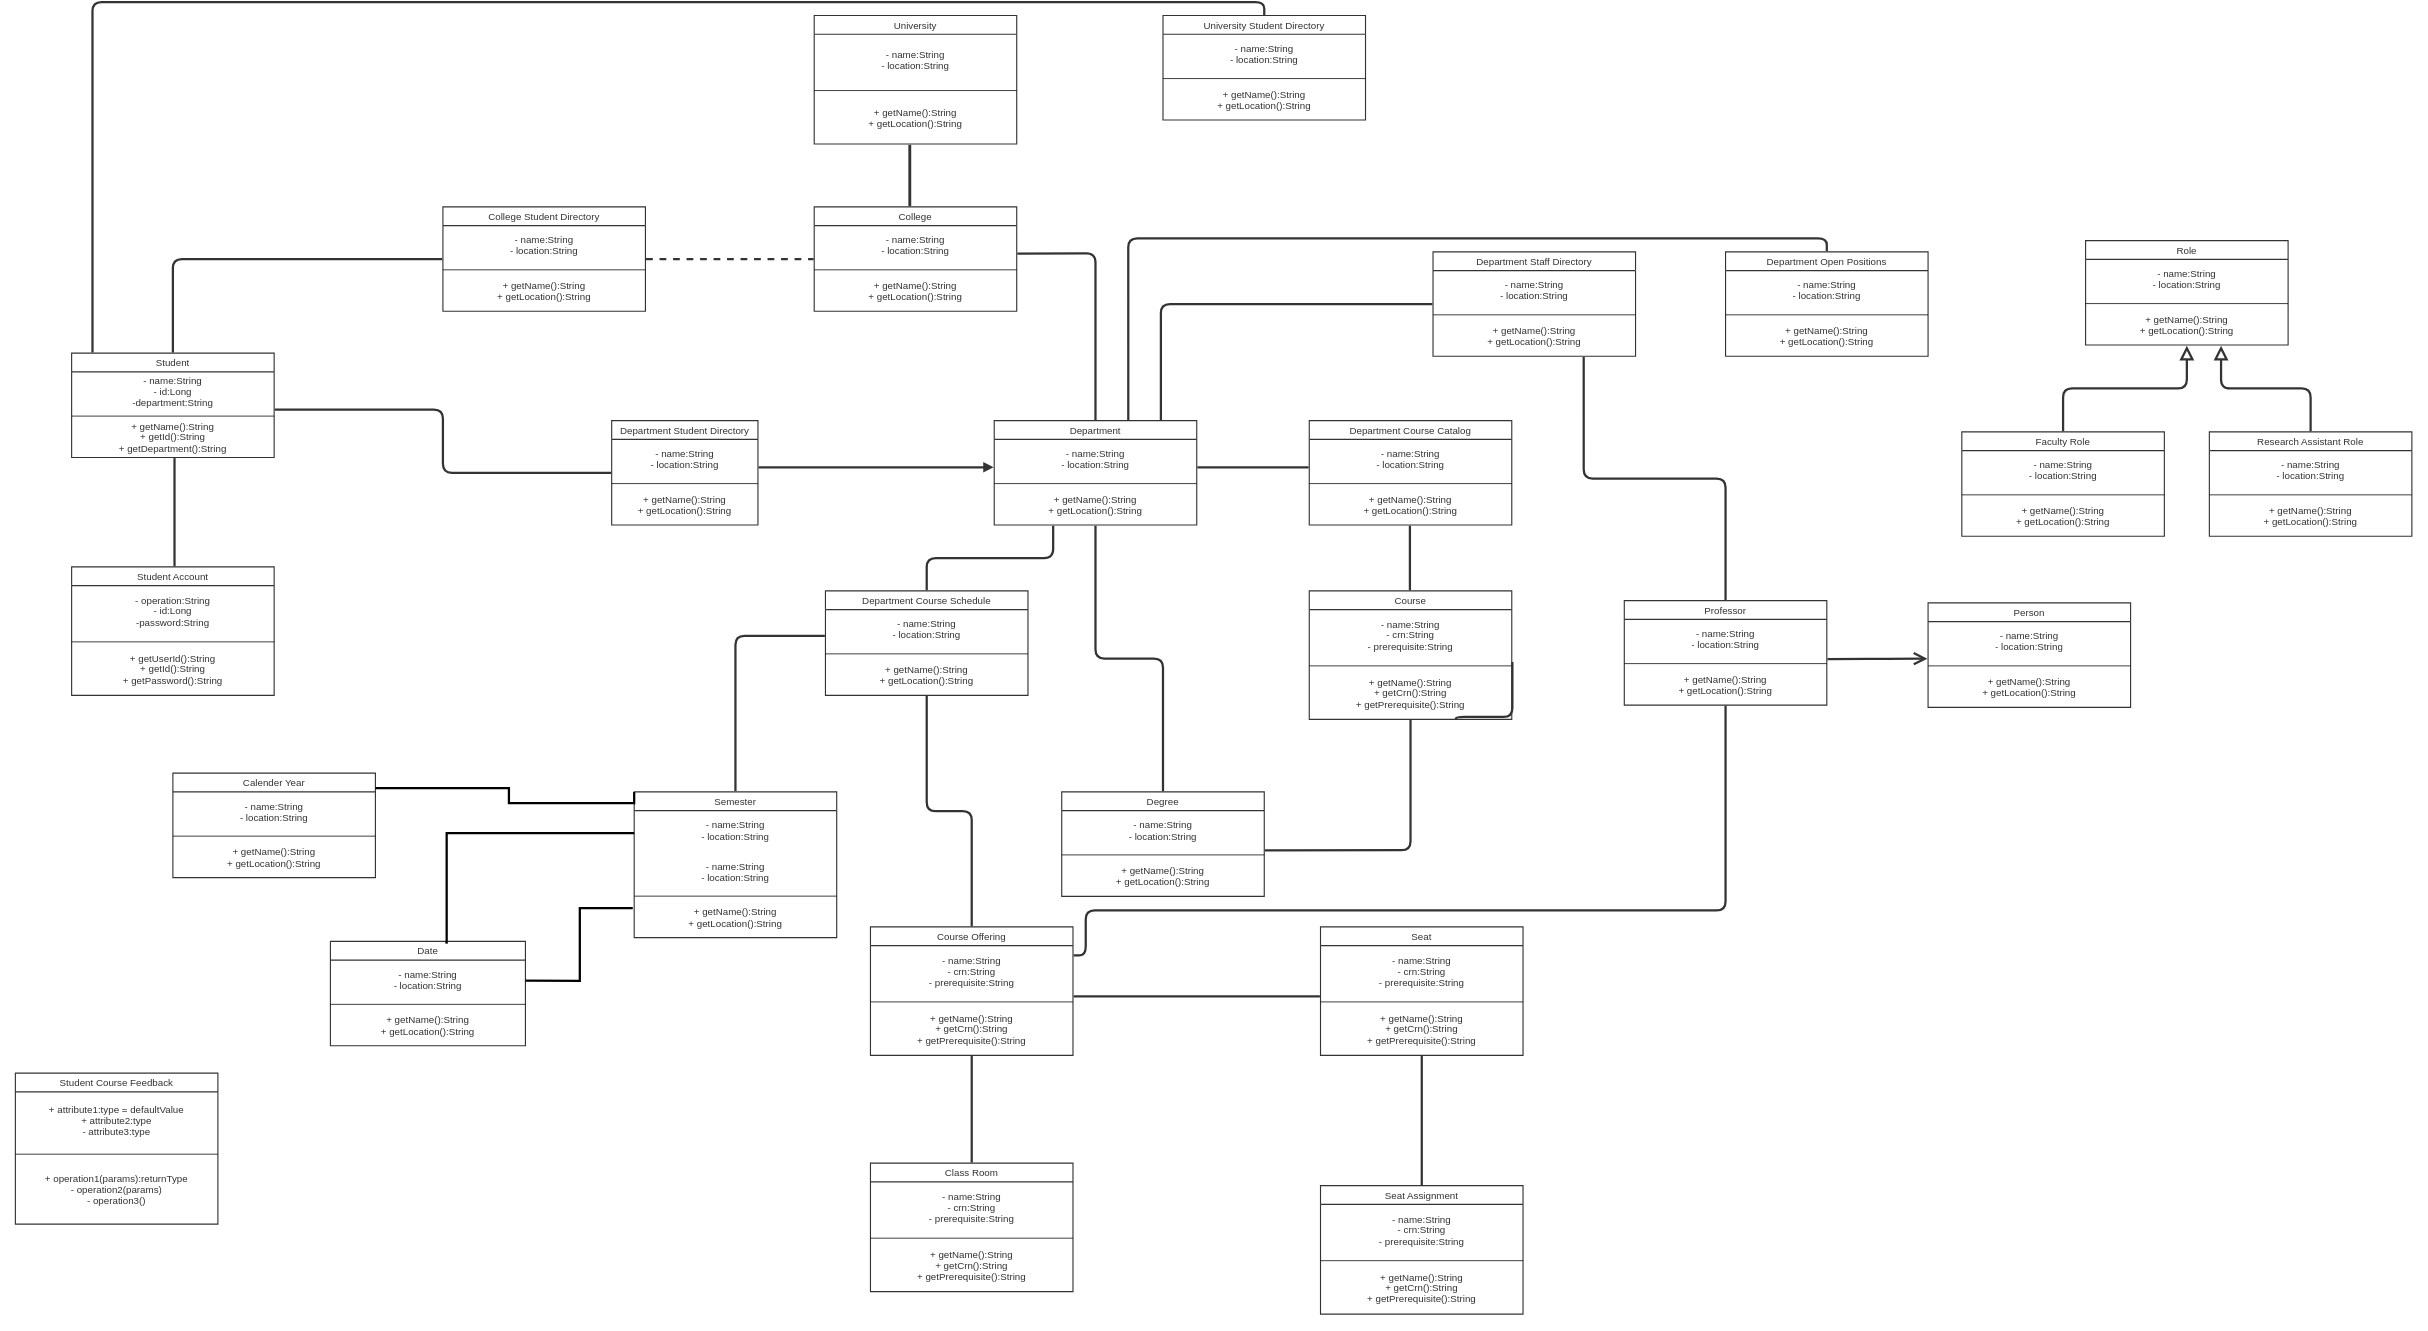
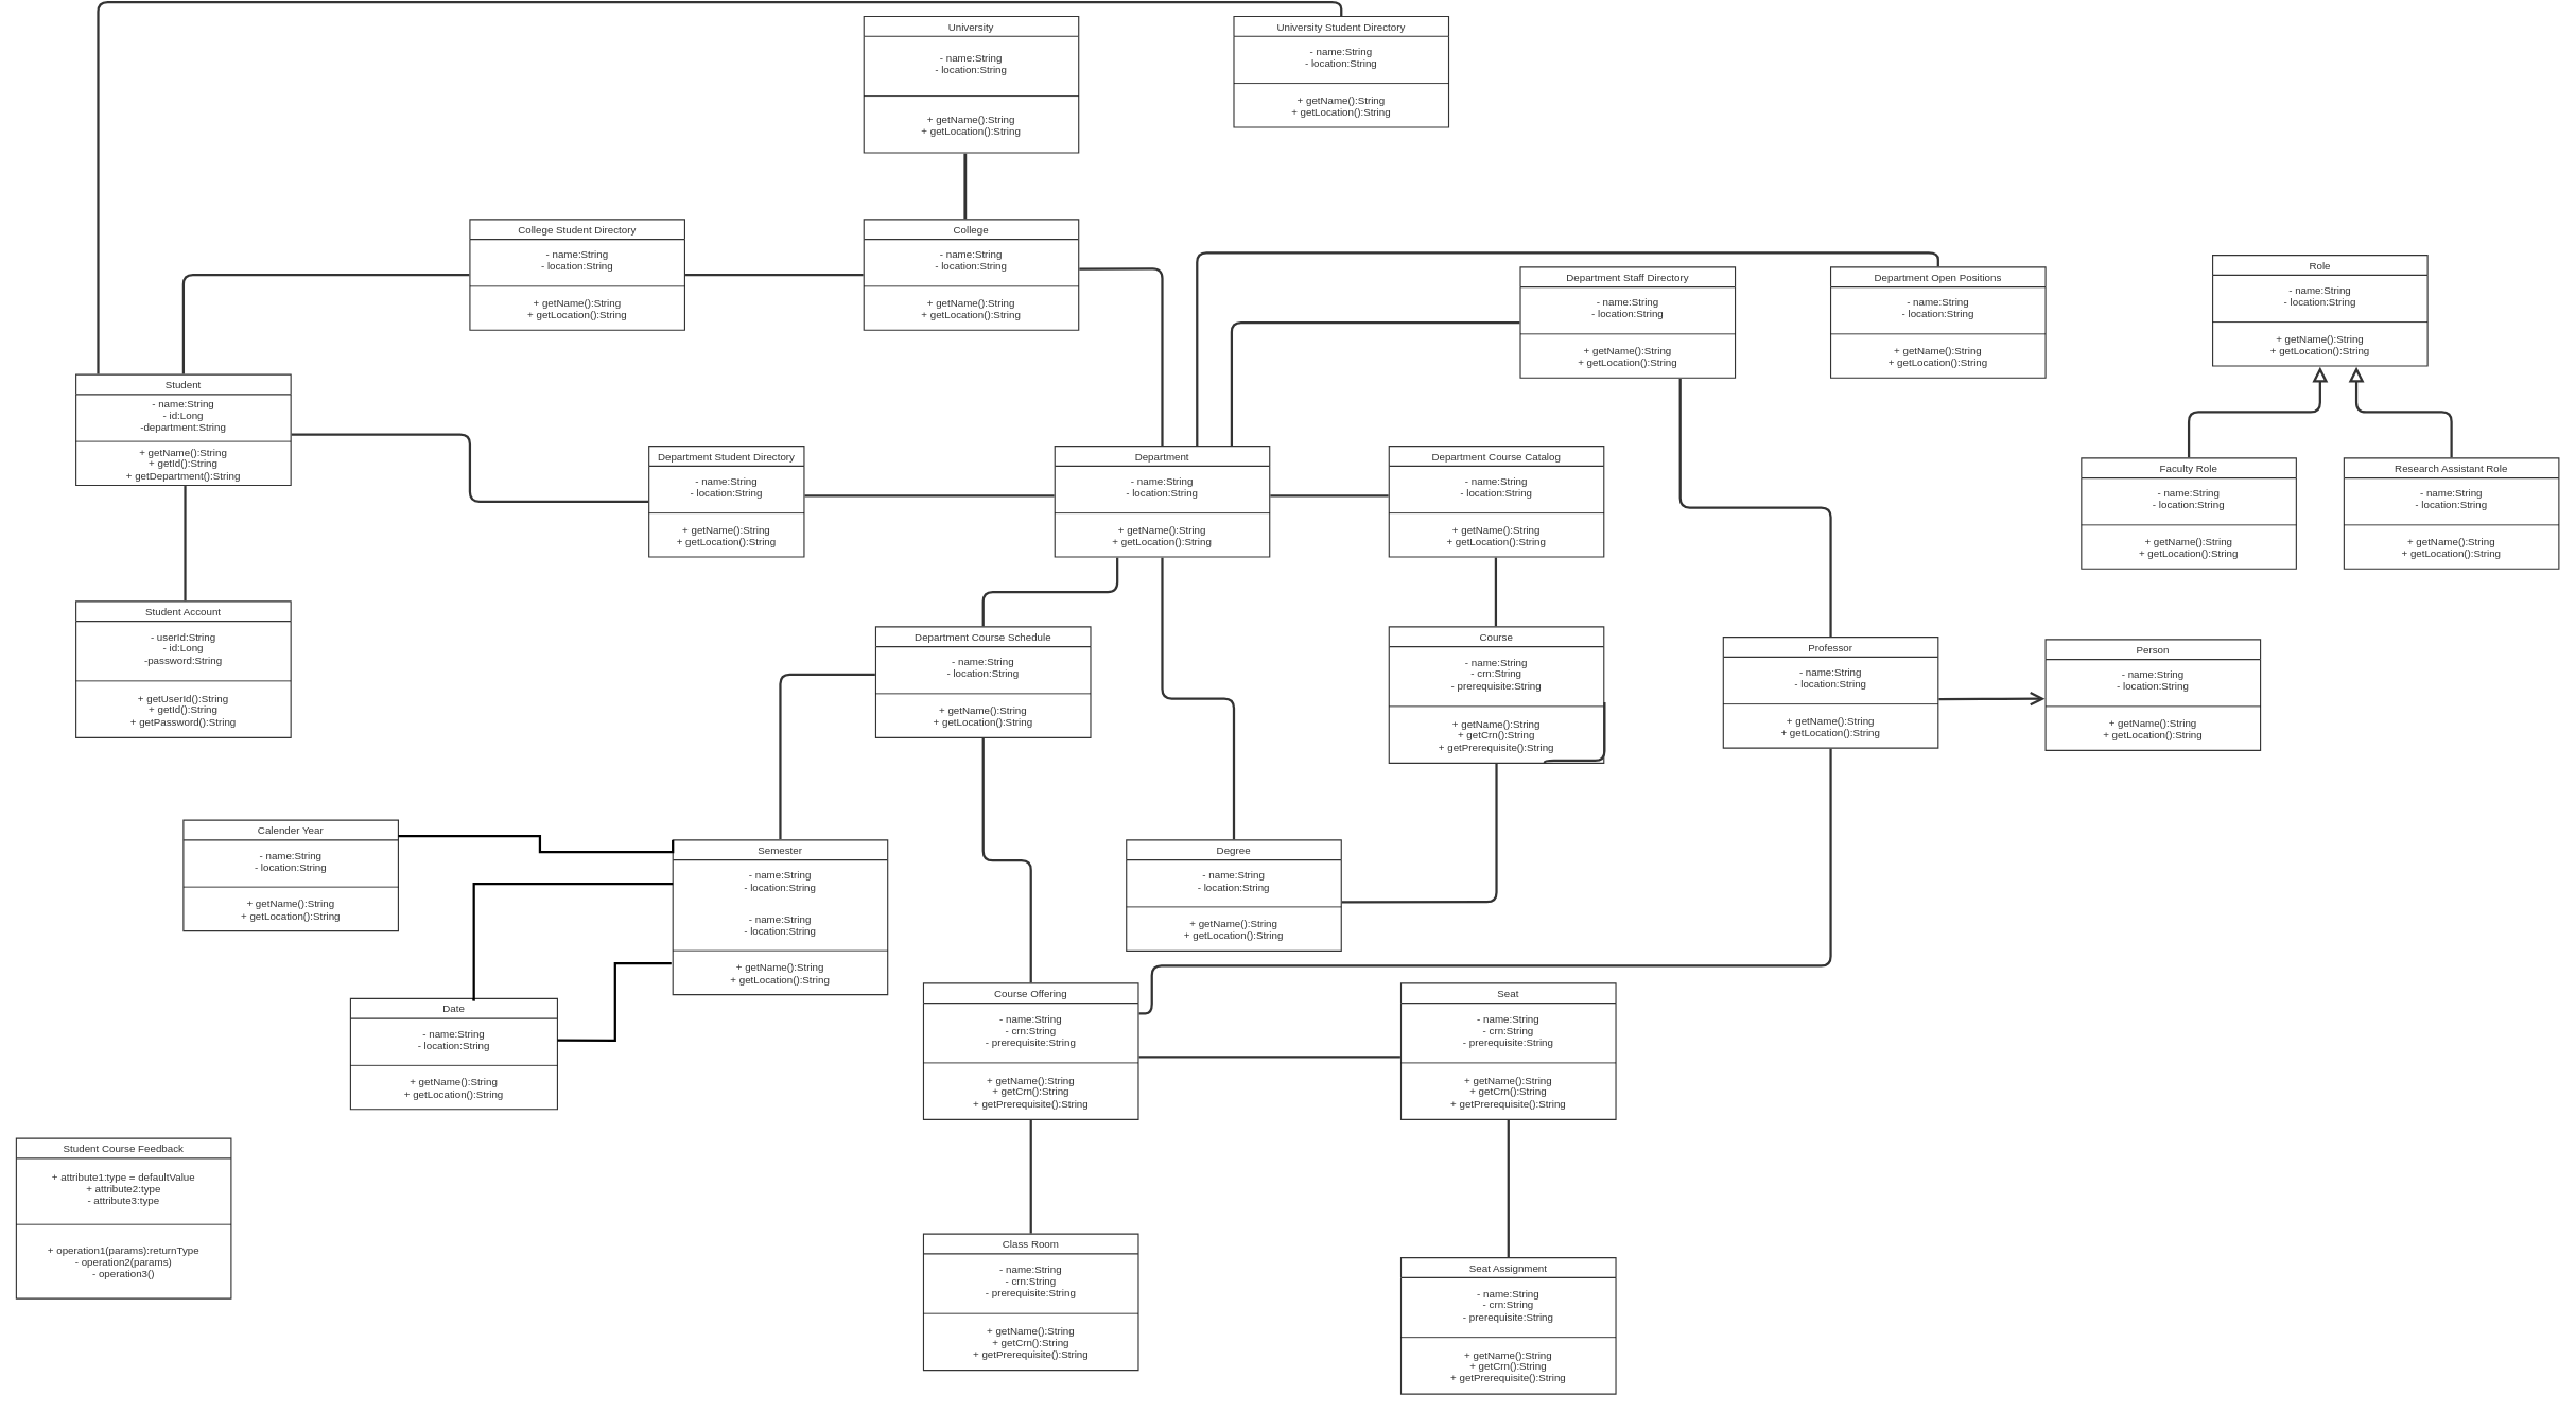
- <mxCell id="26" value="" style="html=1;jettySize=18;whiteSpace=wrap;overflow=block;blockSpacing=1;fontSize=13;strokeColor=#333333;strokeOpacity=100;strokeWidth=3;rounded=1;arcSize=24;edgeStyle=orthogonalEdgeStyle;startArrow=none;endArrow=none;exitX=1.003;exitY=0.5;exitPerimeter=0;entryX=-0.003;entryY=0.5;entryPerimeter=0;dashed=1;" edge="1" parent="1" source="22" target="10"><mxGeometry width="100" height="100" relative="1" as="geometry"><Array as="points" /></mxGeometry></mxCell>
+ <mxCell id="26" value="" style="html=1;jettySize=18;whiteSpace=wrap;overflow=block;blockSpacing=1;fontSize=13;strokeColor=#333333;strokeOpacity=100;strokeWidth=3;rounded=1;arcSize=24;edgeStyle=orthogonalEdgeStyle;startArrow=none;;endArrow=none;;exitX=1.003;exitY=0.5;exitPerimeter=0;entryX=-0.003;entryY=0.5;entryPerimeter=0;" edge="1" parent="1" source="22" target="10"><mxGeometry width="100" height="100" relative="1" as="geometry"><Array as="points" /></mxGeometry></mxCell>
- <mxCell id="35" value="" style="html=1;jettySize=18;whiteSpace=wrap;overflow=block;blockSpacing=1;fontSize=13;strokeColor=#333333;strokeOpacity=100;strokeWidth=3;rounded=1;arcSize=24;edgeStyle=orthogonalEdgeStyle;startArrow=none;endArrow=block;exitX=1.004;exitY=0.447;exitPerimeter=0;entryX=-0.003;entryY=0.447;entryPerimeter=0;" edge="1" parent="1" source="31" target="14"><mxGeometry width="100" height="100" relative="1" as="geometry"><Array as="points" /></mxGeometry></mxCell>
+ <mxCell id="35" value="" style="html=1;jettySize=18;whiteSpace=wrap;overflow=block;blockSpacing=1;fontSize=13;strokeColor=#333333;strokeOpacity=100;strokeWidth=3;rounded=1;arcSize=24;edgeStyle=orthogonalEdgeStyle;startArrow=none;;endArrow=none;;exitX=1.004;exitY=0.447;exitPerimeter=0;entryX=-0.003;entryY=0.447;entryPerimeter=0;" edge="1" parent="1" source="31" target="14"><mxGeometry width="100" height="100" relative="1" as="geometry"><Array as="points" /></mxGeometry></mxCell>
- <mxCell id="42" value="&lt;div style=&quot;display: flex; justify-content: center; text-align: center; align-items: baseline; font-size: 0; line-height: 1.25;margin-top: -2px;&quot;&gt;&lt;span&gt;&lt;span style=&quot;font-size:13px;color:#333333;&quot;&gt;                     - operation:String&#10;&lt;/span&gt;&lt;/span&gt;&lt;/div&gt;&lt;div style=&quot;display: flex; justify-content: center; text-align: center; align-items: baseline; font-size: 0; line-height: 1.25;margin-top: -2px;&quot;&gt;&lt;span&gt;&lt;span style=&quot;font-size:13px;color:#333333;&quot;&gt;- id:Long&#10;&lt;/span&gt;&lt;/span&gt;&lt;/div&gt;&lt;div style=&quot;display: flex; justify-content: center; text-align: center; align-items: baseline; font-size: 0; line-height: 1.25;margin-top: -2px;&quot;&gt;&lt;span&gt;&lt;span style=&quot;font-size:13px;color:#333333;&quot;&gt;-password:String&lt;/span&gt;&lt;/span&gt;&lt;/div&gt;" style="part=1;html=1;whiteSpace=wrap;resizeHeight=0;strokeColor=none;fillColor=none;align=left;verticalAlign=middle;spacingLeft=4;spacingRight=4;overflow=hidden;rotatable=0;points=[[0,0.5],[1,0.5]];portConstraint=eastwest;swimlaneFillColor=#ffffff;strokeOpacity=100;fillOpacity=100;whiteSpace=wrap;fontSize=13;fontColor=#333333;align=center;" vertex="1" parent="41"><mxGeometry y="25" width="270" height="71" as="geometry" /></mxCell>
+ <mxCell id="42" value="&lt;div style=&quot;display: flex; justify-content: center; text-align: center; align-items: baseline; font-size: 0; line-height: 1.25;margin-top: -2px;&quot;&gt;&lt;span&gt;&lt;span style=&quot;font-size:13px;color:#333333;&quot;&gt;                     - userId:String&#10;&lt;/span&gt;&lt;/span&gt;&lt;/div&gt;&lt;div style=&quot;display: flex; justify-content: center; text-align: center; align-items: baseline; font-size: 0; line-height: 1.25;margin-top: -2px;&quot;&gt;&lt;span&gt;&lt;span style=&quot;font-size:13px;color:#333333;&quot;&gt;- id:Long&#10;&lt;/span&gt;&lt;/span&gt;&lt;/div&gt;&lt;div style=&quot;display: flex; justify-content: center; text-align: center; align-items: baseline; font-size: 0; line-height: 1.25;margin-top: -2px;&quot;&gt;&lt;span&gt;&lt;span style=&quot;font-size:13px;color:#333333;&quot;&gt;-password:String&lt;/span&gt;&lt;/span&gt;&lt;/div&gt;" style="part=1;html=1;whiteSpace=wrap;resizeHeight=0;strokeColor=none;fillColor=none;align=left;verticalAlign=middle;spacingLeft=4;spacingRight=4;overflow=hidden;rotatable=0;points=[[0,0.5],[1,0.5]];portConstraint=eastwest;swimlaneFillColor=#ffffff;strokeOpacity=100;fillOpacity=100;whiteSpace=wrap;fontSize=13;fontColor=#333333;align=center;" vertex="1" parent="41"><mxGeometry y="25" width="270" height="71" as="geometry" /></mxCell>
